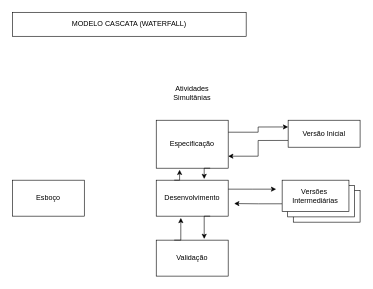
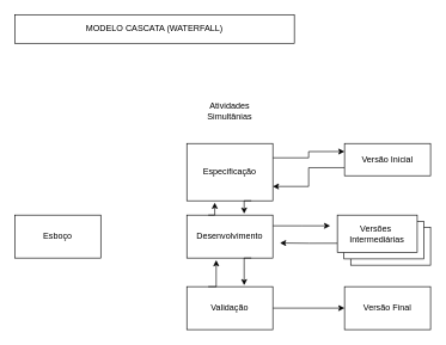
+ <mxCell id="4" style="edgeStyle=orthogonalEdgeStyle;rounded=0;orthogonalLoop=1;jettySize=auto;html=1;exitX=1;exitY=0.5;exitDx=0;exitDy=0;entryX=0;entryY=0.5;entryDx=0;entryDy=0;" edge="1" parent="1" source="5" target="10"><mxGeometry relative="1" as="geometry" /></mxCell>
+ <mxCell id="10" value="Versão Final" style="rounded=0;whiteSpace=wrap;html=1;" vertex="1" parent="1"><mxGeometry x="480" y="400" width="120" height="60" as="geometry" /></mxCell>
